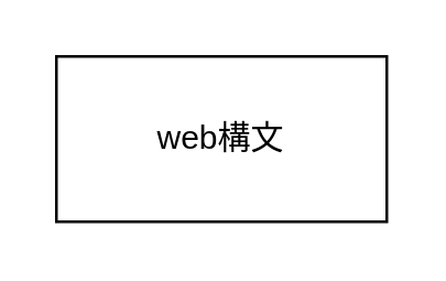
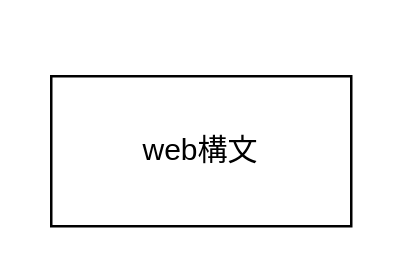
- <mxCell id="2" value="web構文" style="rounded=0;whiteSpace=wrap;html=1;" vertex="1" parent="1"><mxGeometry x="20" y="20" width="120" height="60" as="geometry" /></mxCell>
+ <mxCell id="2" value="web構文" style="rounded=0;whiteSpace=wrap;html=1;" vertex="1" parent="1"><mxGeometry x="20" y="30" width="120" height="60" as="geometry" /></mxCell>
